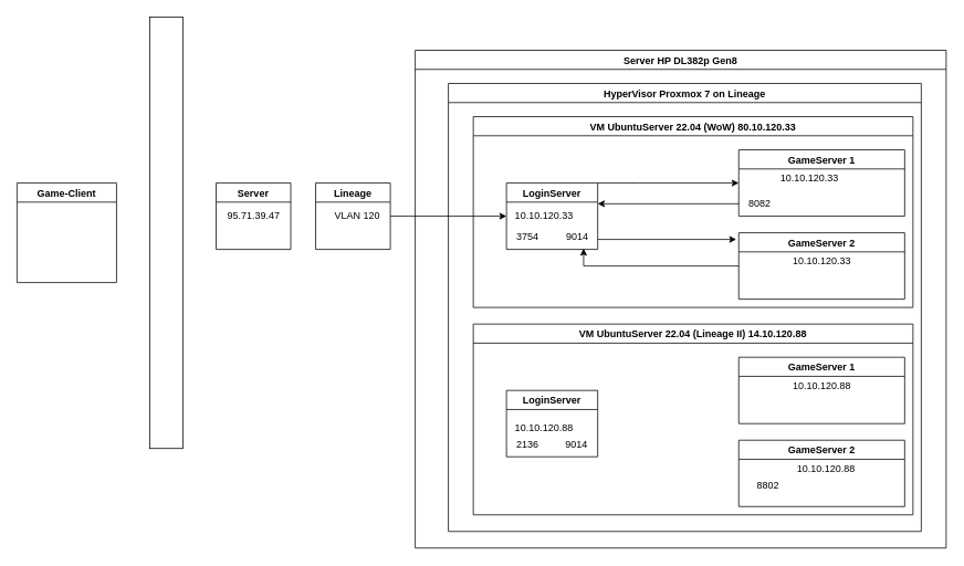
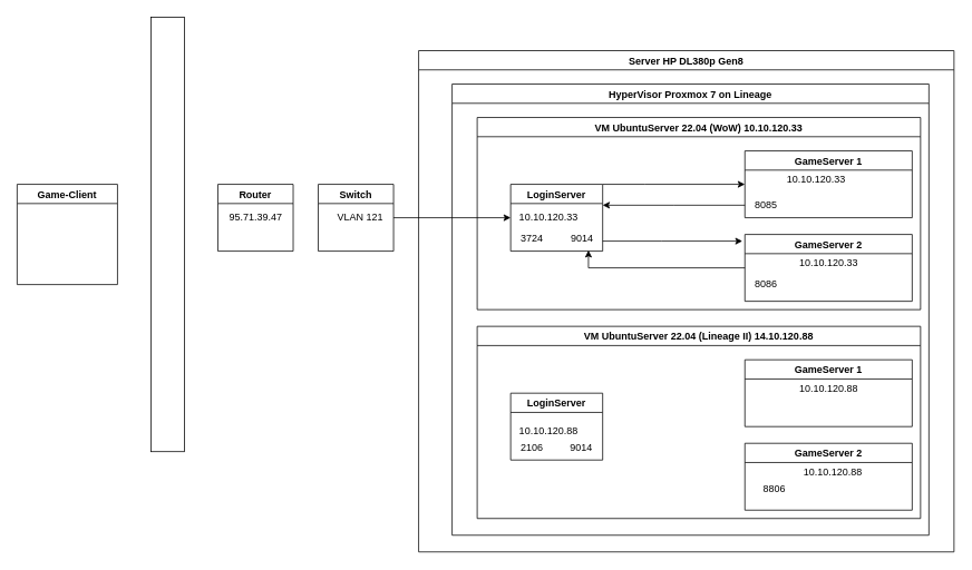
- <mxCell id="11" value="Server HP DL382p Gen8" style="swimlane;" vertex="1" parent="1"><mxGeometry x="500" y="60" width="640" height="600" as="geometry" /></mxCell>
+ <mxCell id="11" value="Server HP DL380p Gen8" style="swimlane;" vertex="1" parent="1"><mxGeometry x="500" y="60" width="640" height="600" as="geometry" /></mxCell>
- <mxCell id="13" value="VM UbuntuServer 22.04 (WoW) 80.10.120.33" style="swimlane;" vertex="1" parent="12"><mxGeometry x="30" y="40" width="530" height="230" as="geometry" /></mxCell>
+ <mxCell id="13" value="VM UbuntuServer 22.04 (WoW) 10.10.120.33" style="swimlane;" vertex="1" parent="12"><mxGeometry x="30" y="40" width="530" height="230" as="geometry" /></mxCell>
- <mxCell id="7" value="Server" style="swimlane;" vertex="1" parent="1"><mxGeometry x="260" y="220" width="90" height="80" as="geometry" /></mxCell>
+ <mxCell id="7" value="Router" style="swimlane;" vertex="1" parent="1"><mxGeometry x="260" y="220" width="90" height="80" as="geometry" /></mxCell>
- <mxCell id="10" value="Lineage" style="swimlane;" vertex="1" parent="1"><mxGeometry x="380" y="220" width="90" height="80" as="geometry" /></mxCell>
+ <mxCell id="10" value="Switch" style="swimlane;" vertex="1" parent="1"><mxGeometry x="380" y="220" width="90" height="80" as="geometry" /></mxCell>
- <mxCell id="15" value="8082" style="text;html=1;align=center;verticalAlign=middle;resizable=0;points=[];autosize=1;strokeColor=none;fillColor=none;" vertex="1" parent="13"><mxGeometry x="320" y="90" width="50" height="30" as="geometry" /></mxCell>
+ <mxCell id="15" value="8085" style="text;html=1;align=center;verticalAlign=middle;resizable=0;points=[];autosize=1;strokeColor=none;fillColor=none;" vertex="1" parent="13"><mxGeometry x="320" y="90" width="50" height="30" as="geometry" /></mxCell>
- <mxCell id="34" value="VLAN 120" style="text;html=1;align=center;verticalAlign=middle;resizable=0;points=[];autosize=1;strokeColor=none;fillColor=none;" vertex="1" parent="1"><mxGeometry x="390" y="245" width="80" height="30" as="geometry" /></mxCell>
+ <mxCell id="34" value="VLAN 121" style="text;html=1;align=center;verticalAlign=middle;resizable=0;points=[];autosize=1;strokeColor=none;fillColor=none;" vertex="1" parent="1"><mxGeometry x="390" y="245" width="80" height="30" as="geometry" /></mxCell>
- <mxCell id="21" value="3754" style="text;html=1;align=center;verticalAlign=middle;resizable=0;points=[];autosize=1;strokeColor=none;fillColor=none;" vertex="1" parent="13"><mxGeometry x="40" y="130" width="50" height="30" as="geometry" /></mxCell>
+ <mxCell id="21" value="3724" style="text;html=1;align=center;verticalAlign=middle;resizable=0;points=[];autosize=1;strokeColor=none;fillColor=none;" vertex="1" parent="13"><mxGeometry x="40" y="130" width="50" height="30" as="geometry" /></mxCell>
+ <mxCell id="19" value="8086" style="text;html=1;align=center;verticalAlign=middle;resizable=0;points=[];autosize=1;strokeColor=none;fillColor=none;" vertex="1" parent="17"><mxGeometry y="44" width="50" height="30" as="geometry" /></mxCell>
- <mxCell id="26" value="2136" style="text;html=1;align=center;verticalAlign=middle;resizable=0;points=[];autosize=1;strokeColor=none;fillColor=none;" vertex="1" parent="24"><mxGeometry y="50" width="50" height="30" as="geometry" /></mxCell>
+ <mxCell id="26" value="2106" style="text;html=1;align=center;verticalAlign=middle;resizable=0;points=[];autosize=1;strokeColor=none;fillColor=none;" vertex="1" parent="24"><mxGeometry y="50" width="50" height="30" as="geometry" /></mxCell>
- <mxCell id="32" value="8802" style="text;html=1;align=center;verticalAlign=middle;resizable=0;points=[];autosize=1;strokeColor=none;fillColor=none;" vertex="1" parent="30"><mxGeometry x="10" y="40" width="50" height="30" as="geometry" /></mxCell>
+ <mxCell id="32" value="8806" style="text;html=1;align=center;verticalAlign=middle;resizable=0;points=[];autosize=1;strokeColor=none;fillColor=none;" vertex="1" parent="30"><mxGeometry x="10" y="40" width="50" height="30" as="geometry" /></mxCell>
